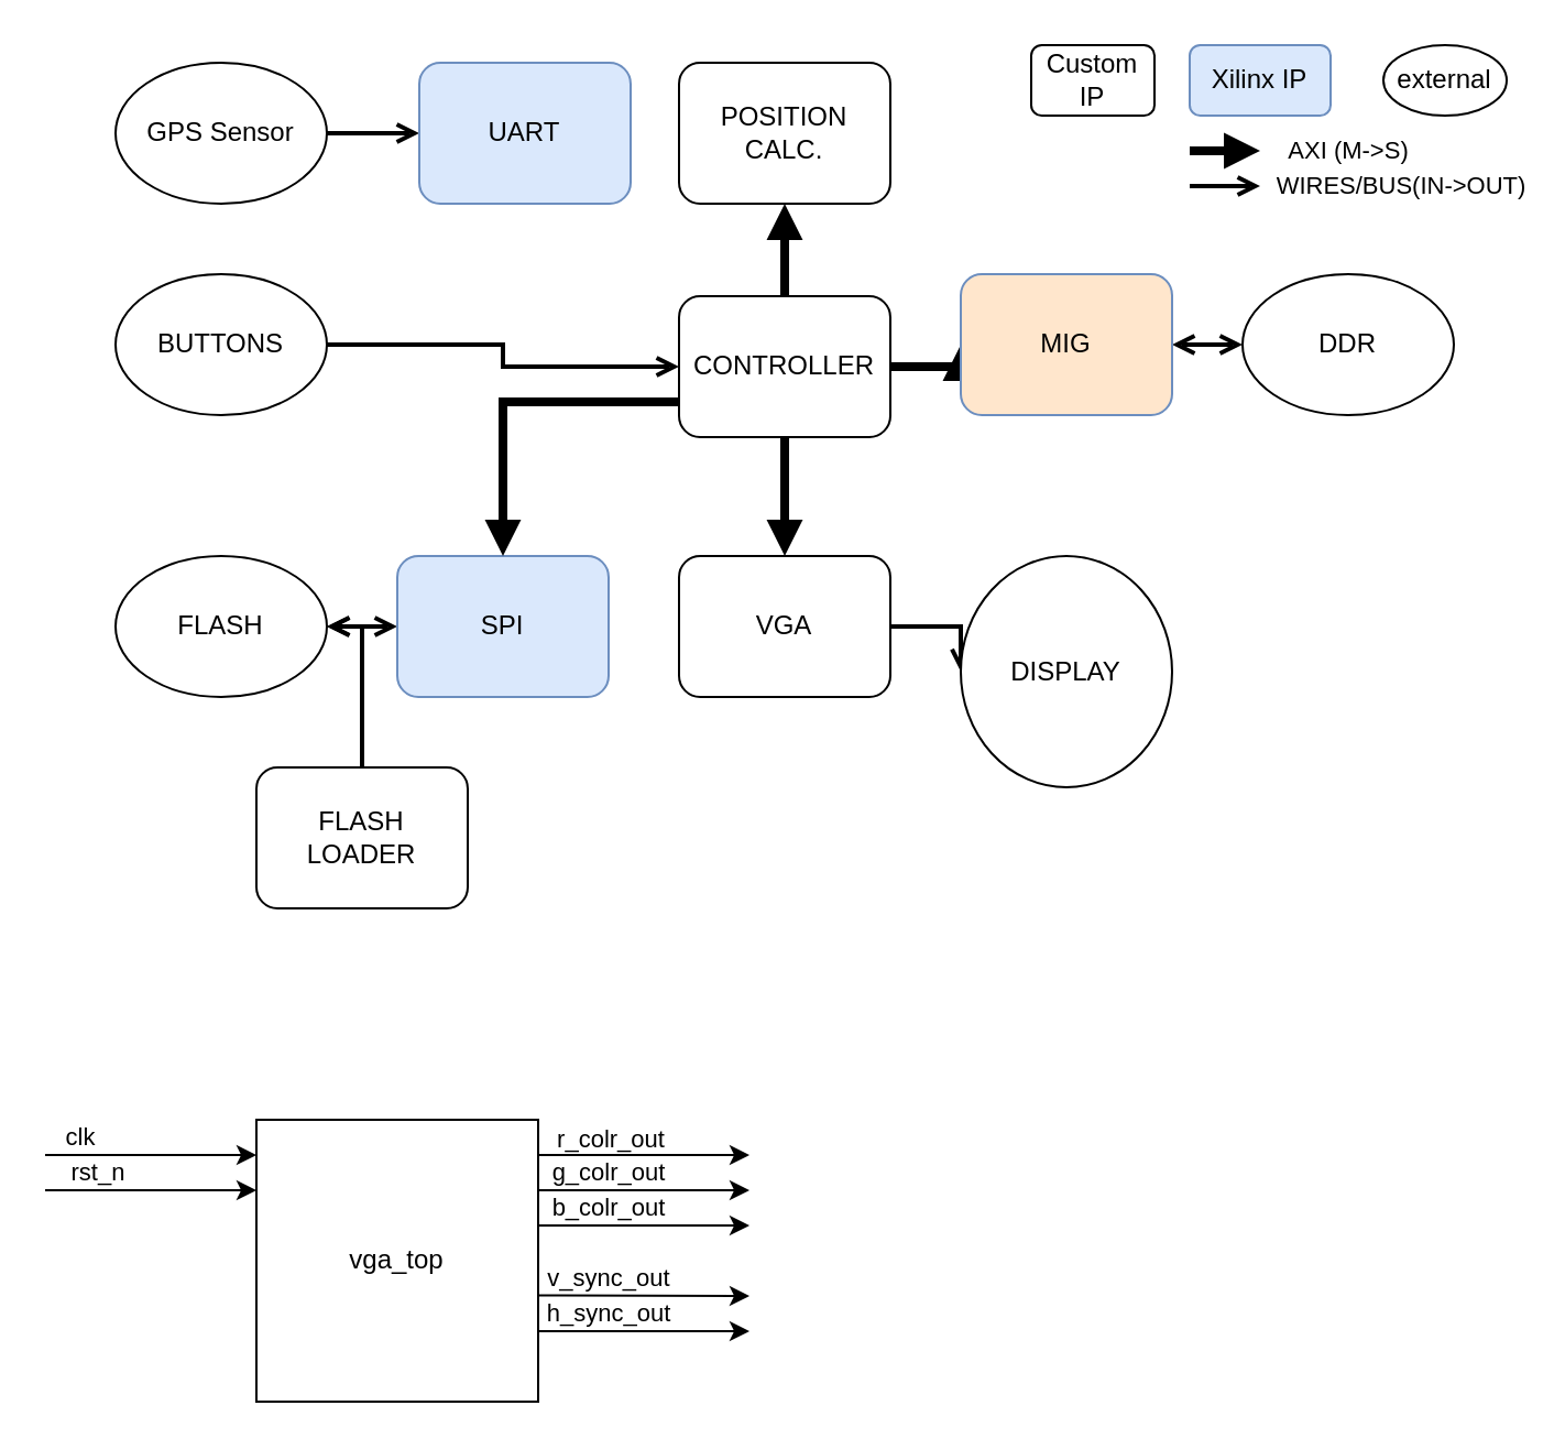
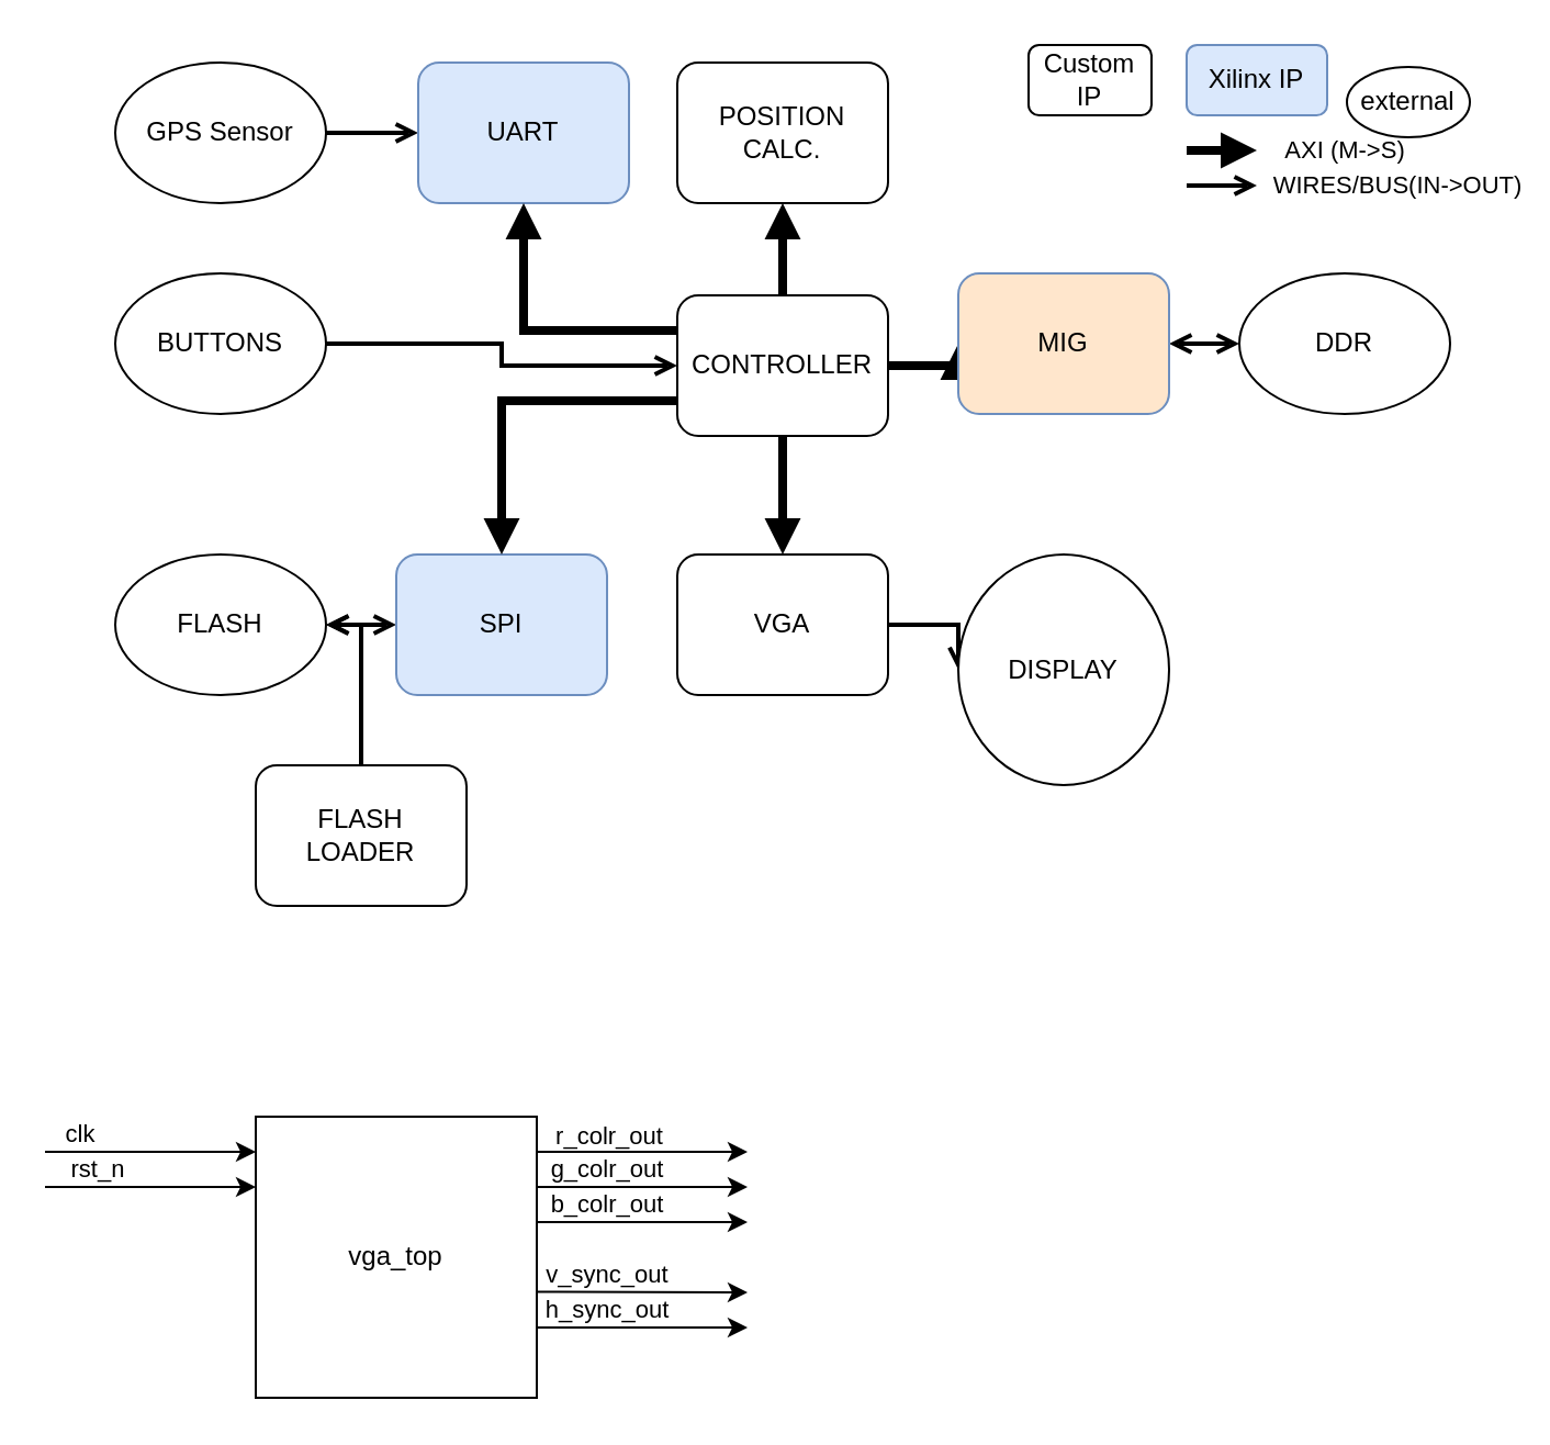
- <mxCell id="35" value="external" style="ellipse;whiteSpace=wrap;html=1;" parent="1" vertex="1"><mxGeometry x="628" y="20" width="56" height="32" as="geometry" /></mxCell>
+ <mxCell id="35" value="external" style="ellipse;whiteSpace=wrap;html=1;" parent="1" vertex="1"><mxGeometry x="613" y="30" width="56" height="32" as="geometry" /></mxCell>
+ <mxCell id="24" style="edgeStyle=orthogonalEdgeStyle;rounded=0;orthogonalLoop=1;jettySize=auto;html=1;exitX=0;exitY=0.25;exitDx=0;exitDy=0;entryX=0.5;entryY=1;entryDx=0;entryDy=0;startArrow=none;startFill=0;endArrow=block;endFill=1;strokeWidth=4;" parent="1" source="25" target="20" edge="1"><mxGeometry relative="1" as="geometry" /></mxCell>
